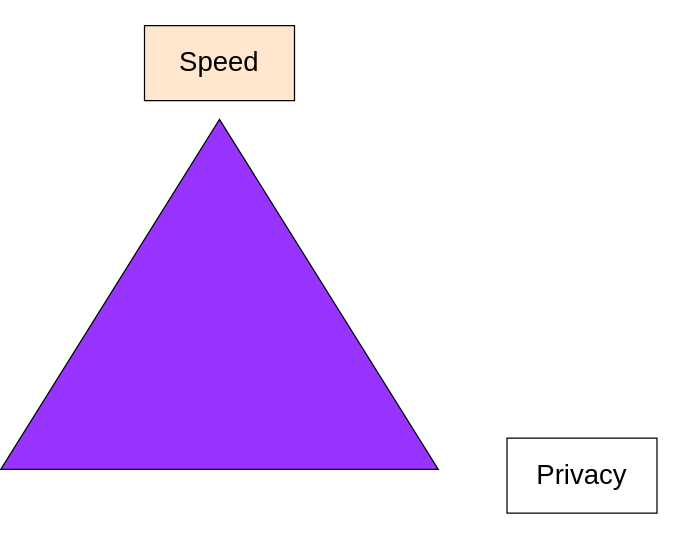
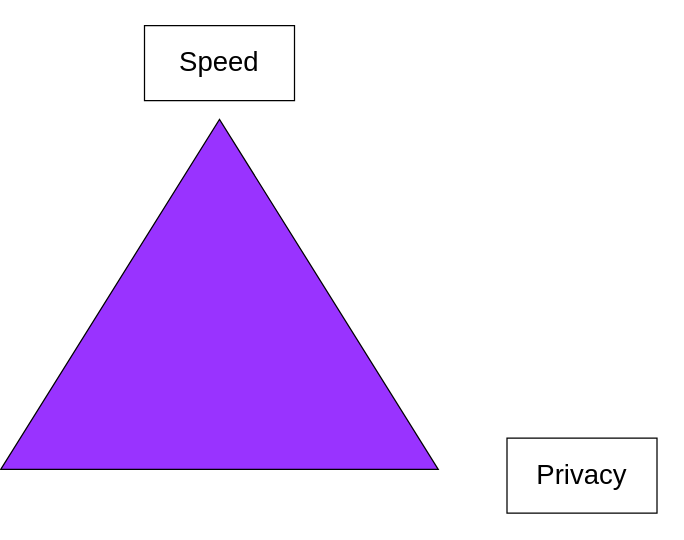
- <mxCell id="4" value="&lt;font style=&quot;font-size: 22px;&quot;&gt;Speed&lt;/font&gt;" style="whiteSpace=wrap;html=1;fillColor=#ffe6cc;" vertex="1" parent="1"><mxGeometry x="100" y="20" width="120" height="60" as="geometry" /></mxCell>
+ <mxCell id="4" value="&lt;font style=&quot;font-size: 22px;&quot;&gt;Speed&lt;/font&gt;" style="whiteSpace=wrap;html=1;" vertex="1" parent="1"><mxGeometry x="100" y="20" width="120" height="60" as="geometry" /></mxCell>
